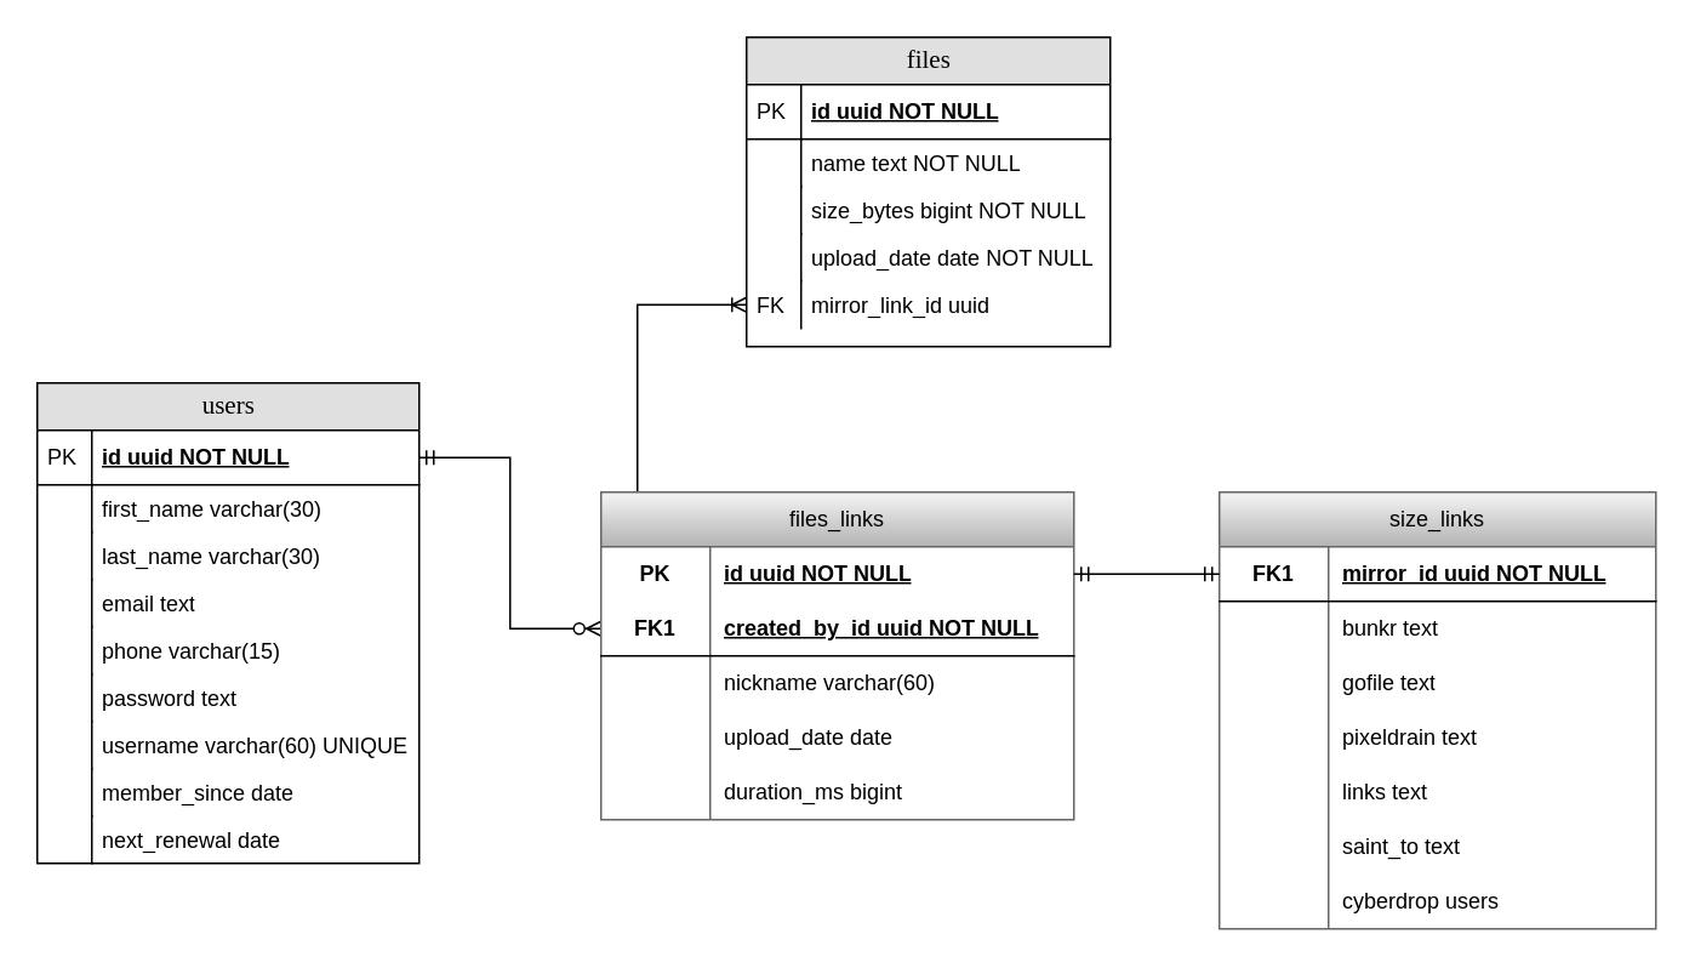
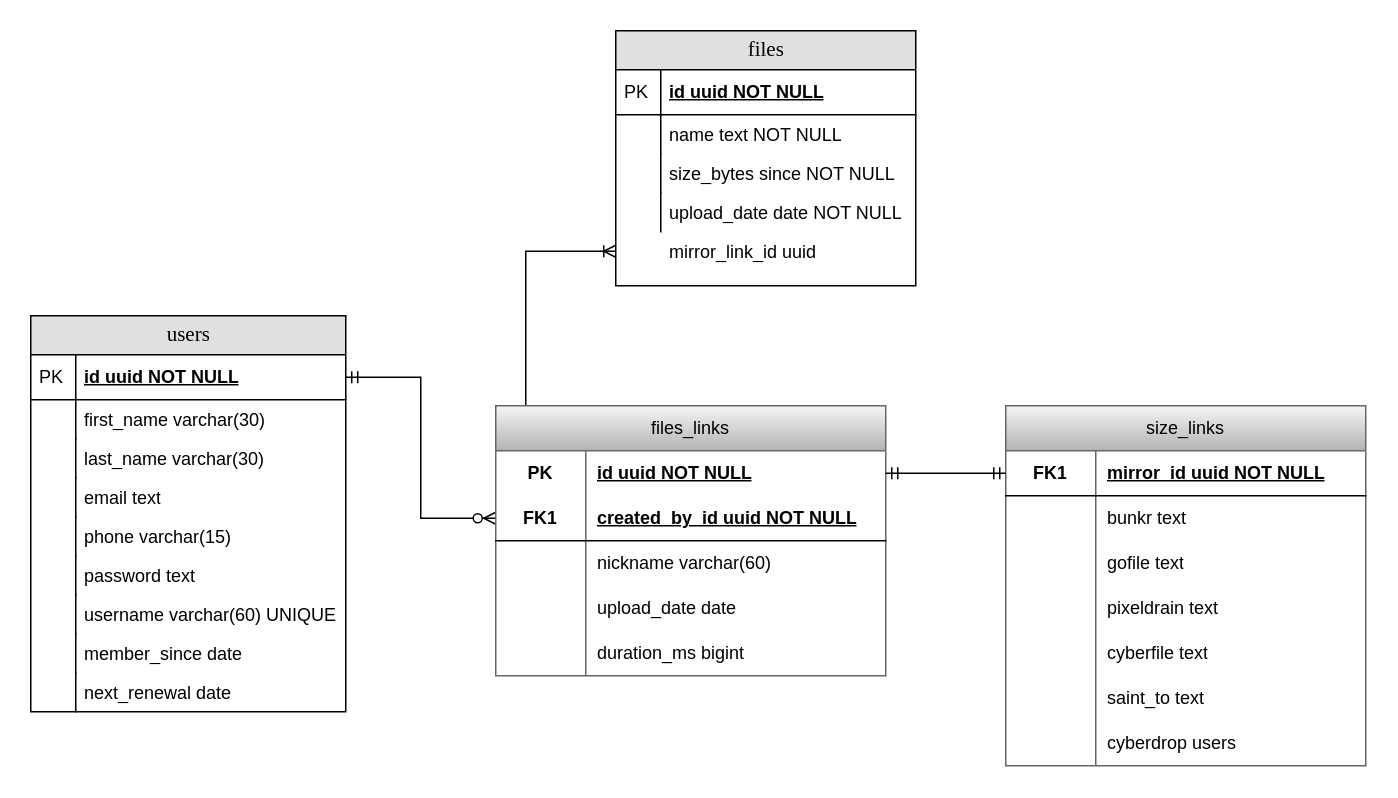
- <mxCell id="26" value="size_bytes bigint NOT NULL" style="shape=partialRectangle;top=0;left=0;right=0;bottom=0;html=1;align=left;verticalAlign=top;fillColor=none;spacingLeft=34;spacingRight=4;whiteSpace=wrap;overflow=hidden;rotatable=0;points=[[0,0.5],[1,0.5]];portConstraint=eastwest;dropTarget=0;" parent="21" vertex="1"><mxGeometry y="82" width="200" height="26" as="geometry" /></mxCell>
+ <mxCell id="26" value="size_bytes since NOT NULL" style="shape=partialRectangle;top=0;left=0;right=0;bottom=0;html=1;align=left;verticalAlign=top;fillColor=none;spacingLeft=34;spacingRight=4;whiteSpace=wrap;overflow=hidden;rotatable=0;points=[[0,0.5],[1,0.5]];portConstraint=eastwest;dropTarget=0;" parent="21" vertex="1"><mxGeometry y="82" width="200" height="26" as="geometry" /></mxCell>
- <mxCell id="31" value="FK" style="shape=partialRectangle;top=0;left=0;bottom=0;html=1;fillColor=none;align=left;verticalAlign=top;spacingLeft=4;spacingRight=4;whiteSpace=wrap;overflow=hidden;rotatable=0;points=[];portConstraint=eastwest;part=1;" parent="30" vertex="1" connectable="0"><mxGeometry width="30" height="26" as="geometry" /></mxCell>
- <mxCell id="65" value="links text" style="shape=partialRectangle;connectable=0;fillColor=none;top=0;left=0;bottom=0;right=0;align=left;spacingLeft=6;overflow=hidden;html=1;whiteSpace=wrap;" parent="63" vertex="1"><mxGeometry x="60" width="180" height="30" as="geometry"><mxRectangle width="180" height="30" as="alternateBounds" /></mxGeometry></mxCell>
+ <mxCell id="65" value="cyberfile text" style="shape=partialRectangle;connectable=0;fillColor=none;top=0;left=0;bottom=0;right=0;align=left;spacingLeft=6;overflow=hidden;html=1;whiteSpace=wrap;" parent="63" vertex="1"><mxGeometry x="60" width="180" height="30" as="geometry"><mxRectangle width="180" height="30" as="alternateBounds" /></mxGeometry></mxCell>
